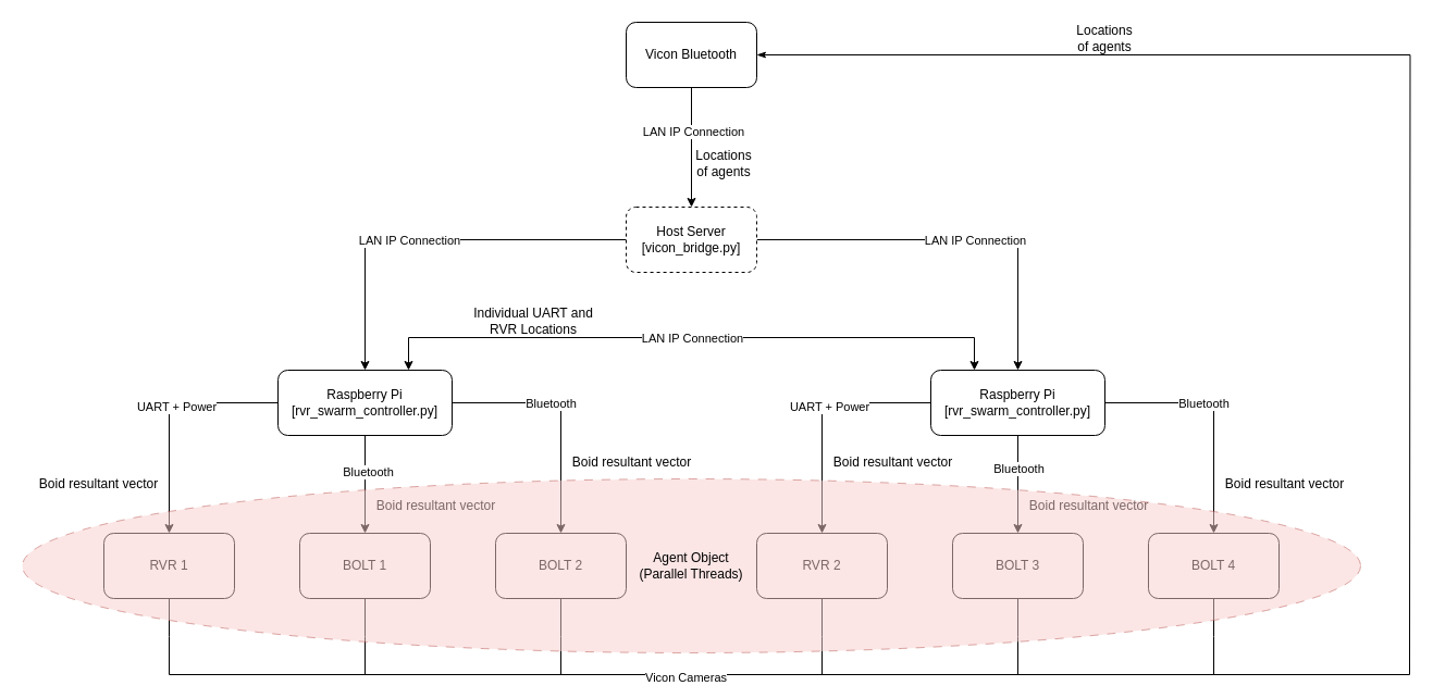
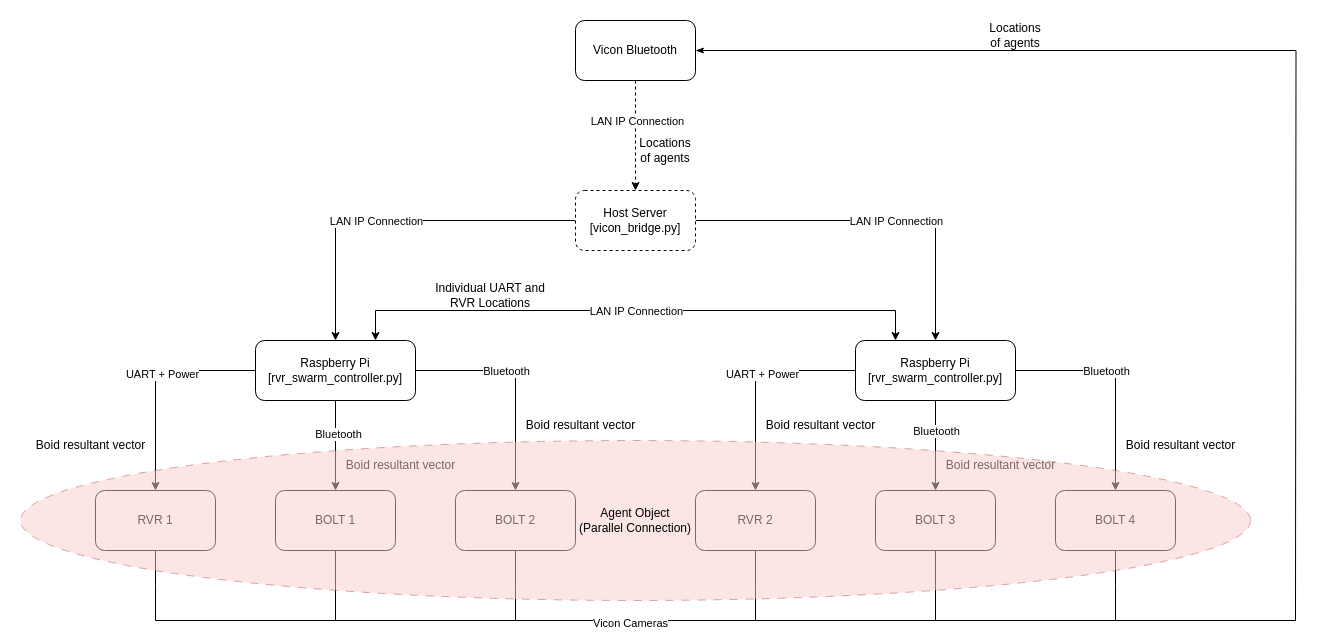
- <mxCell id="2" style="edgeStyle=orthogonalEdgeStyle;rounded=0;orthogonalLoop=1;jettySize=auto;html=1;entryX=0.5;entryY=0;entryDx=0;entryDy=0;" edge="1" parent="1" source="5" target="10"><mxGeometry relative="1" as="geometry" /></mxCell>
+ <mxCell id="2" style="edgeStyle=orthogonalEdgeStyle;rounded=0;orthogonalLoop=1;jettySize=auto;html=1;entryX=0.5;entryY=0;entryDx=0;entryDy=0;dashed=1;" edge="1" parent="1" source="5" target="10"><mxGeometry relative="1" as="geometry" /></mxCell>
- <mxCell id="47" value="Agent Object&lt;br&gt;(Parallel Threads)" style="ellipse;whiteSpace=wrap;html=1;fillColor=#f8cecc;dashed=1;dashPattern=8 8;strokeColor=#b85450;fillStyle=auto;gradientDirection=north;opacity=50;" vertex="1" parent="1"><mxGeometry x="20" y="440" width="1230" height="160" as="geometry" /></mxCell>
+ <mxCell id="47" value="Agent Object&lt;br&gt;(Parallel Connection)" style="ellipse;whiteSpace=wrap;html=1;fillColor=#f8cecc;dashed=1;dashPattern=8 8;strokeColor=#b85450;fillStyle=auto;gradientDirection=north;opacity=50;" vertex="1" parent="1"><mxGeometry x="20" y="440" width="1230" height="160" as="geometry" /></mxCell>
